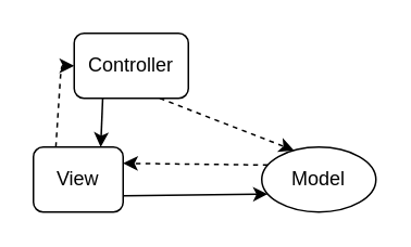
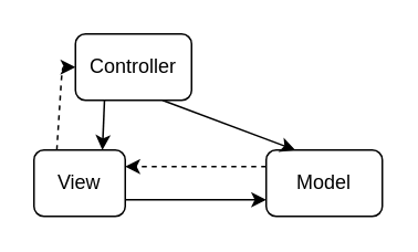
- <mxCell id="5" value="" style="endArrow=classic;html=1;exitX=0.75;exitY=1;exitDx=0;exitDy=0;entryX=0.25;entryY=0;entryDx=0;entryDy=0;dashed=1;" edge="1" parent="1" source="2" target="3"><mxGeometry width="50" height="50" relative="1" as="geometry"><mxPoint x="20" y="200" as="sourcePoint" /><mxPoint x="70" y="150" as="targetPoint" /></mxGeometry></mxCell>
+ <mxCell id="5" value="" style="endArrow=classic;html=1;exitX=0.75;exitY=1;exitDx=0;exitDy=0;entryX=0.25;entryY=0;entryDx=0;entryDy=0;" edge="1" parent="1" source="2" target="3"><mxGeometry width="50" height="50" relative="1" as="geometry"><mxPoint x="20" y="200" as="sourcePoint" /><mxPoint x="70" y="150" as="targetPoint" /></mxGeometry></mxCell>
- <mxCell id="3" value="Model" style="ellipse;whiteSpace=wrap;html=1;" vertex="1" parent="1"><mxGeometry x="160" y="90" width="70" height="40" as="geometry" /></mxCell>
+ <mxCell id="3" value="Model" style="rounded=1;whiteSpace=wrap;html=1;" vertex="1" parent="1"><mxGeometry x="160" y="90" width="70" height="40" as="geometry" /></mxCell>
